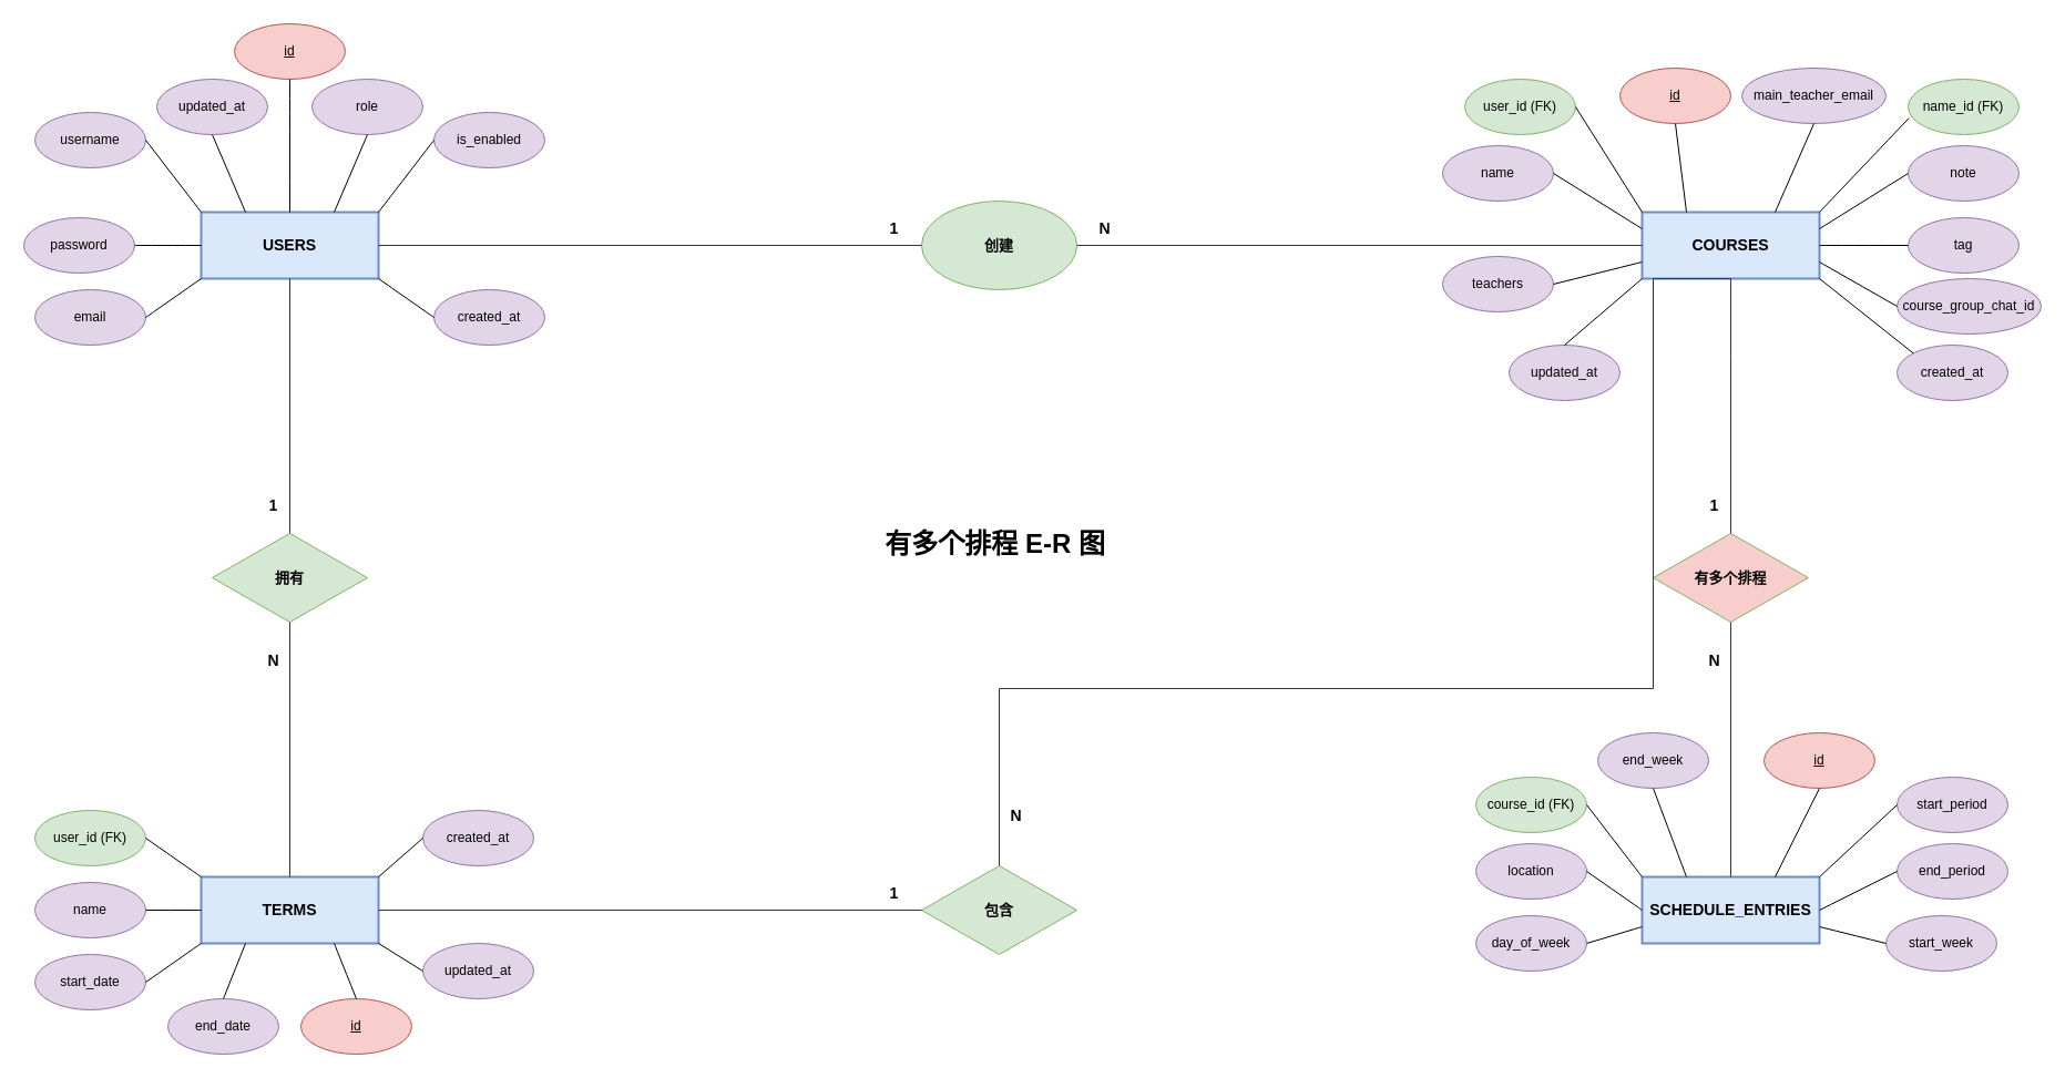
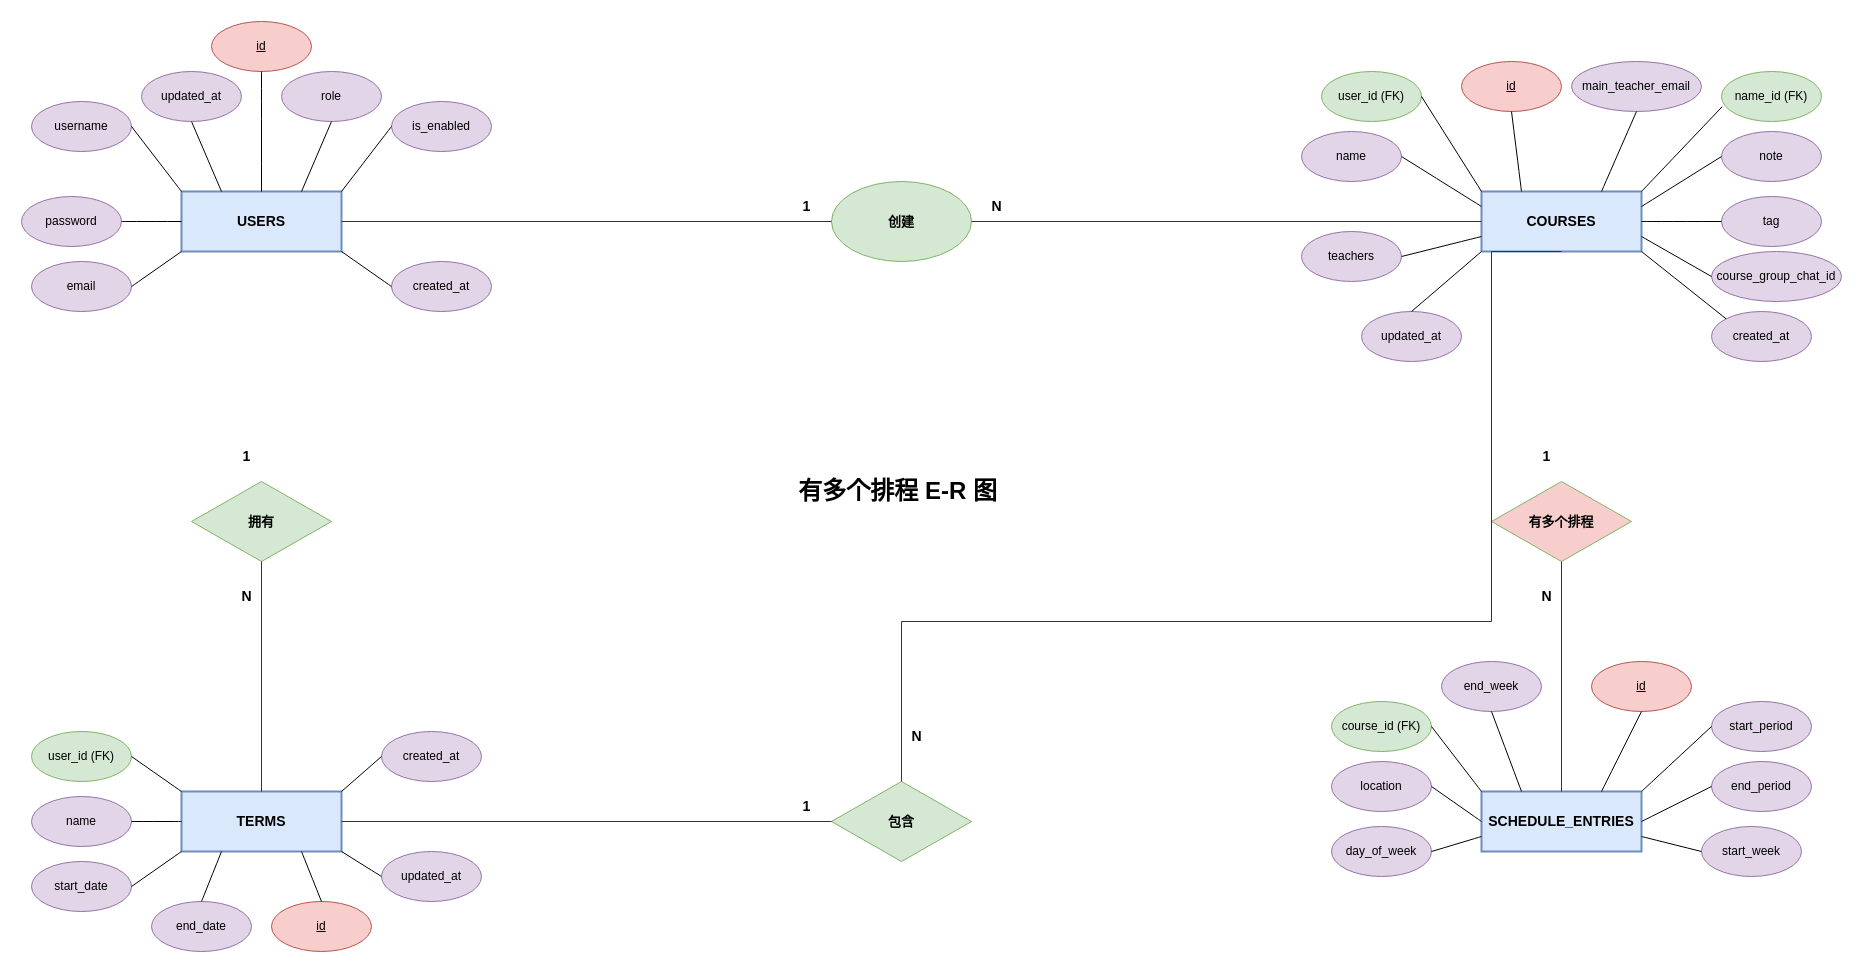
- <mxCell id="49" style="edgeStyle=orthogonalEdgeStyle;rounded=0;html=1;endArrow=none;endFill=0;strokeColor=#333333;" parent="1" source="3" target="42" edge="1"><mxGeometry relative="1" as="geometry" /></mxCell>
- <mxCell id="53" style="edgeStyle=orthogonalEdgeStyle;rounded=0;html=1;endArrow=none;endFill=0;strokeColor=#333333;" parent="1" source="12" target="44" edge="1"><mxGeometry relative="1" as="geometry"><Array as="points"><mxPoint x="1560" y="320" /><mxPoint x="1560" y="320" /></Array></mxGeometry></mxCell>
